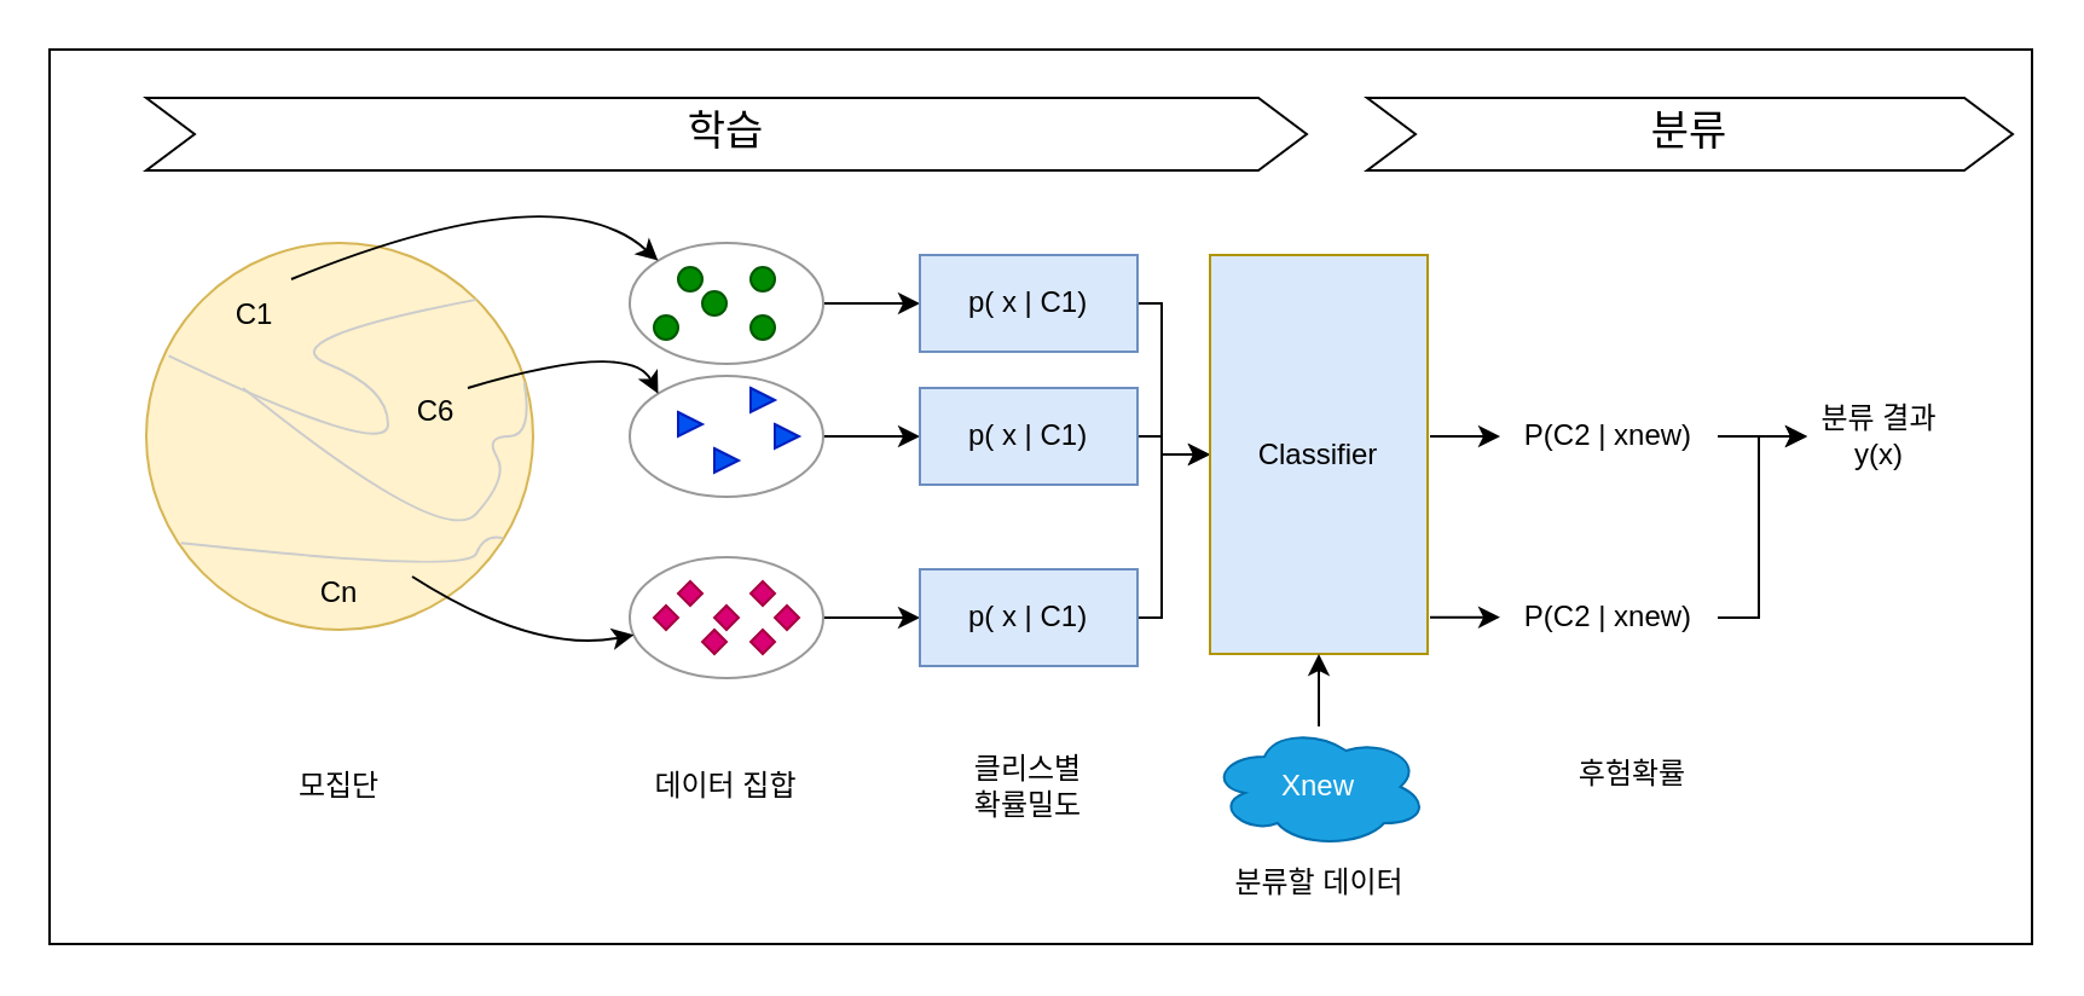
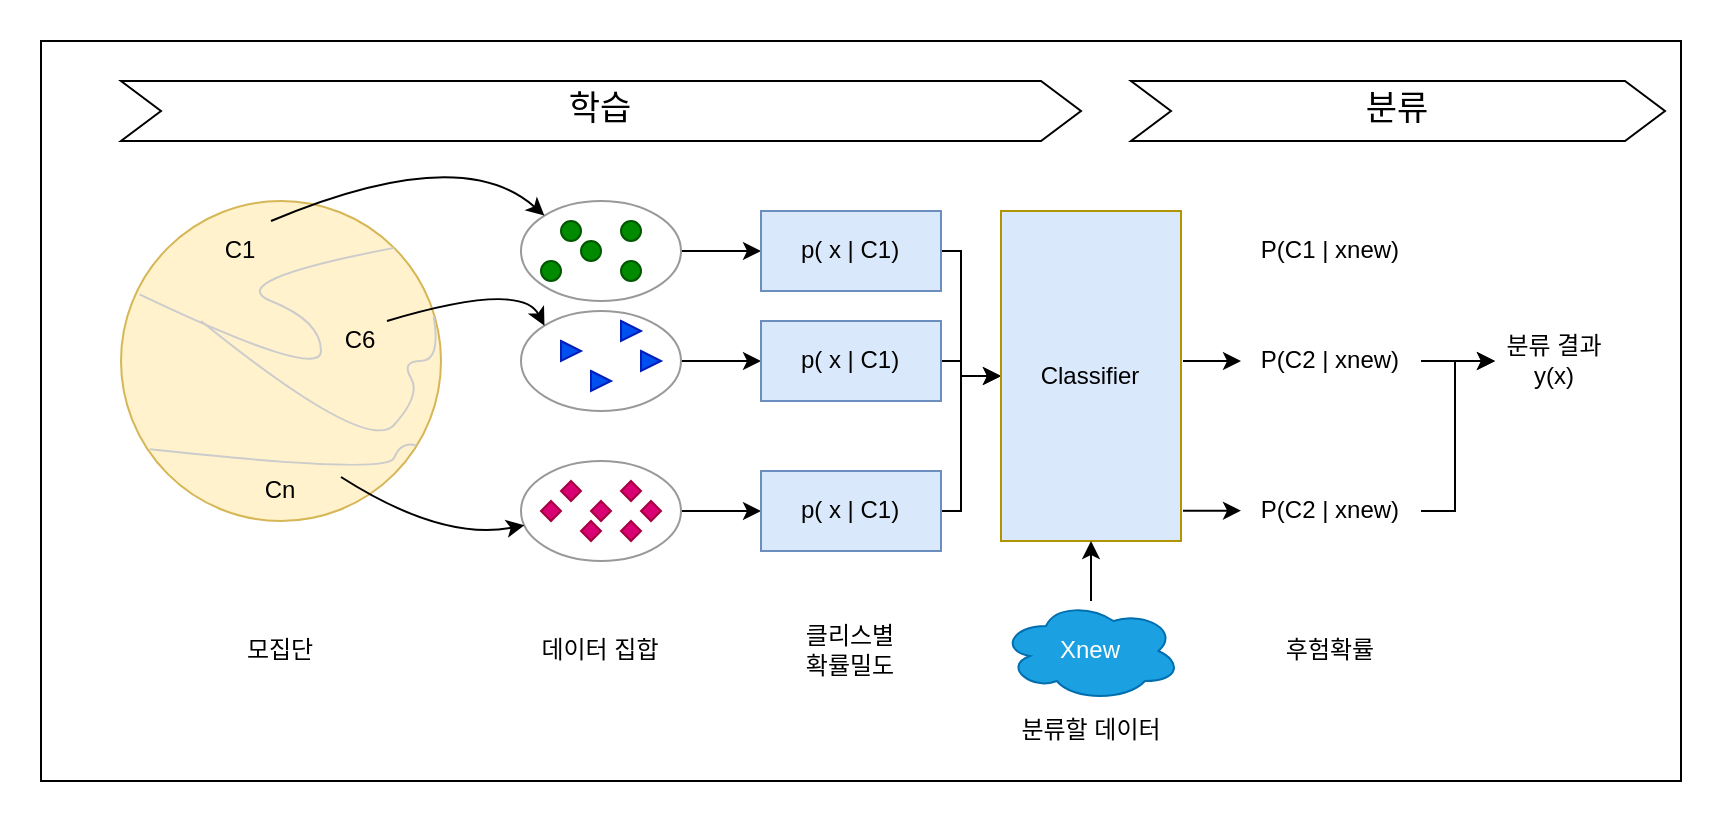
+ <mxCell id="44" value="P(C1 | xnew)" style="text;strokeColor=none;align=center;fillColor=none;html=1;verticalAlign=middle;whiteSpace=wrap;rounded=0;fontColor=#000000;" parent="1" vertex="1"><mxGeometry x="620" y="110" width="90" height="30" as="geometry" /></mxCell>
- <mxCell id="29" value="C1" style="text;strokeColor=none;align=center;fillColor=none;html=1;verticalAlign=middle;whiteSpace=wrap;rounded=0;fontColor=#000000;" parent="1" vertex="1"><mxGeometry x="75" y="115" width="60" height="30" as="geometry" /></mxCell>
+ <mxCell id="29" value="C1" style="text;strokeColor=none;align=center;fillColor=none;html=1;verticalAlign=middle;whiteSpace=wrap;rounded=0;fontColor=#000000;" parent="1" vertex="1"><mxGeometry x="90" y="110" width="60" height="30" as="geometry" /></mxCell>
- <mxCell id="58" value="후험확률" style="text;strokeColor=none;align=center;fillColor=none;html=1;verticalAlign=middle;whiteSpace=wrap;rounded=0;fontColor=#000000;" vertex="1" parent="1"><mxGeometry x="630" y="305" width="90" height="30" as="geometry" /></mxCell>
+ <mxCell id="58" value="후험확률" style="text;strokeColor=none;align=center;fillColor=none;html=1;verticalAlign=middle;whiteSpace=wrap;rounded=0;fontColor=#000000;" vertex="1" parent="1"><mxGeometry x="620" y="310" width="90" height="30" as="geometry" /></mxCell>
